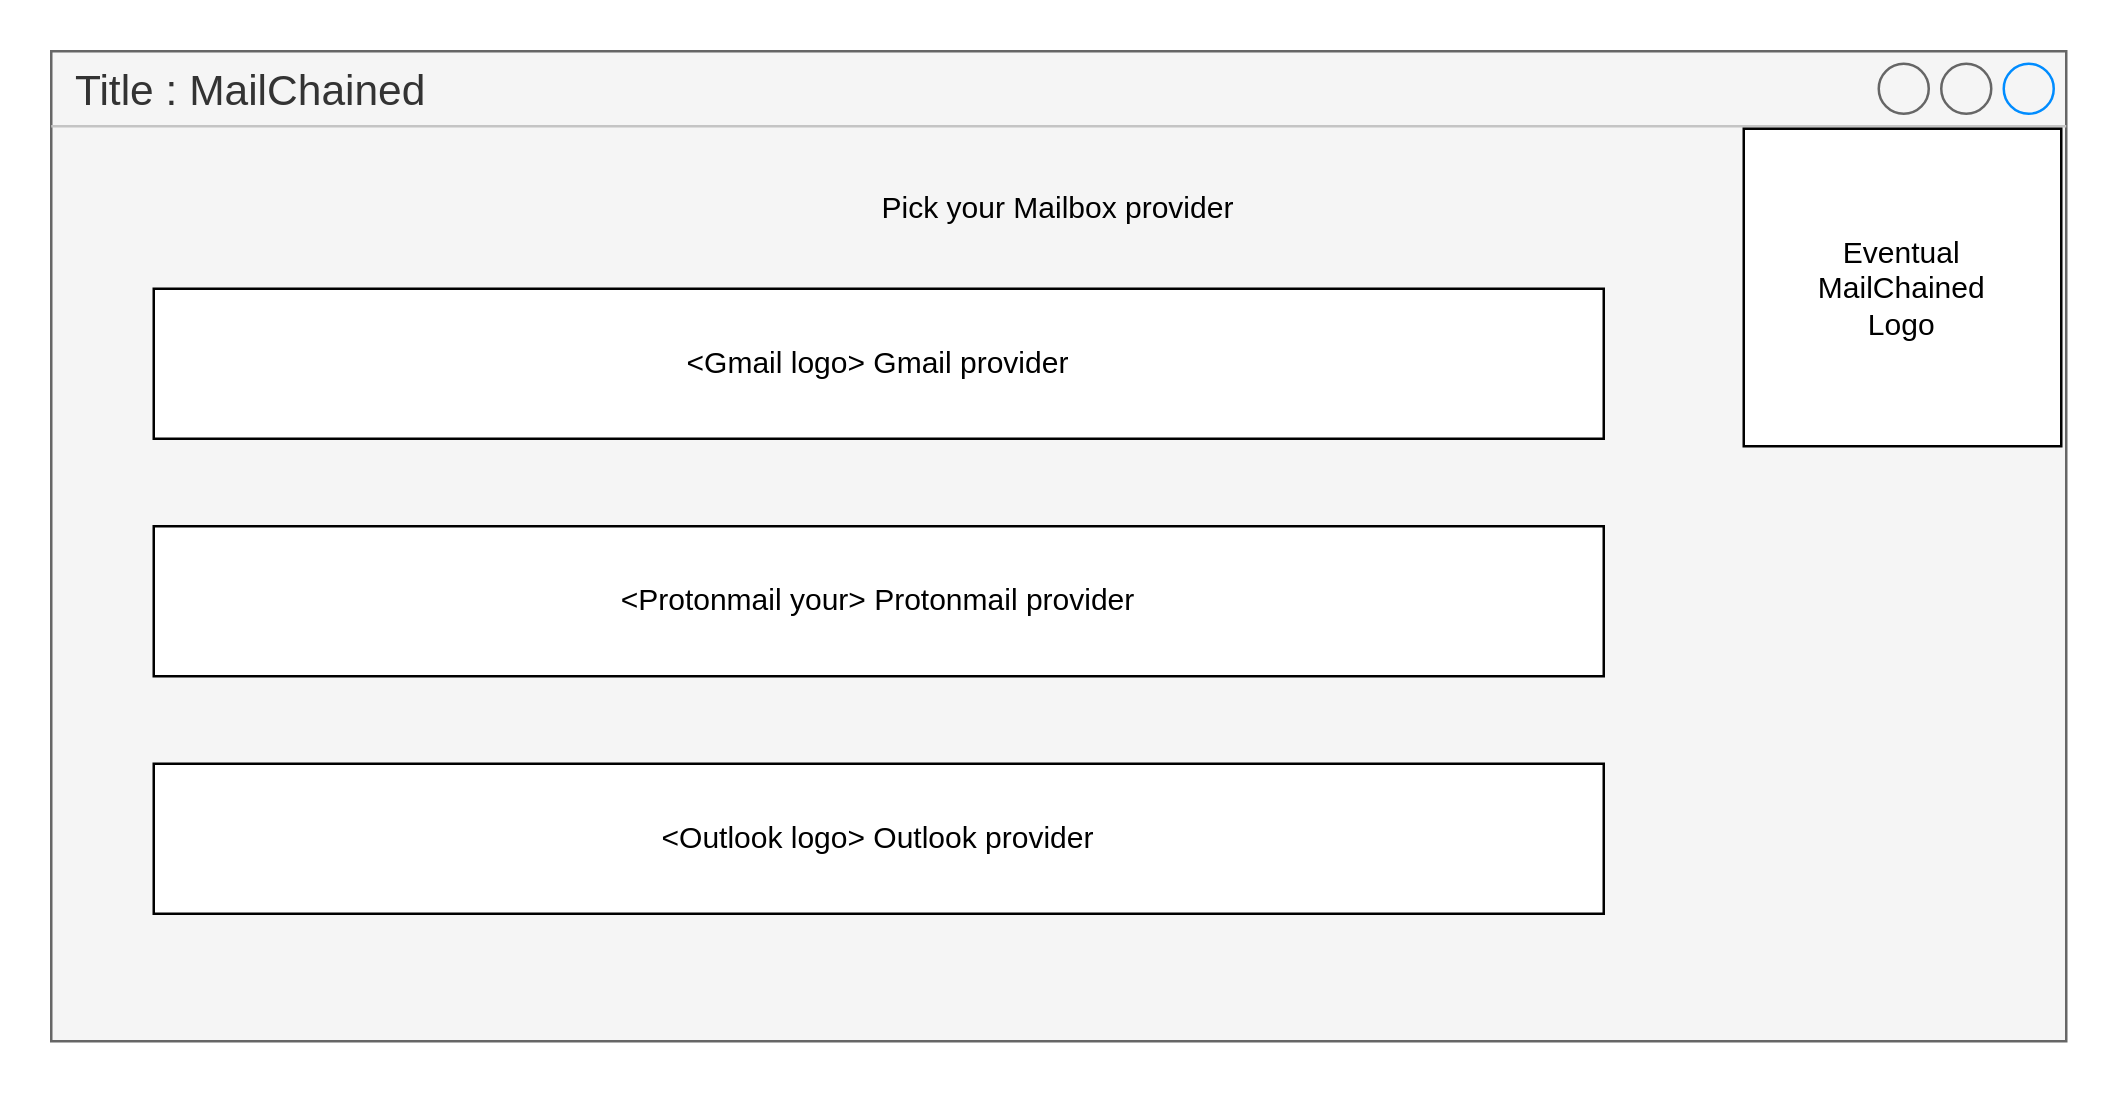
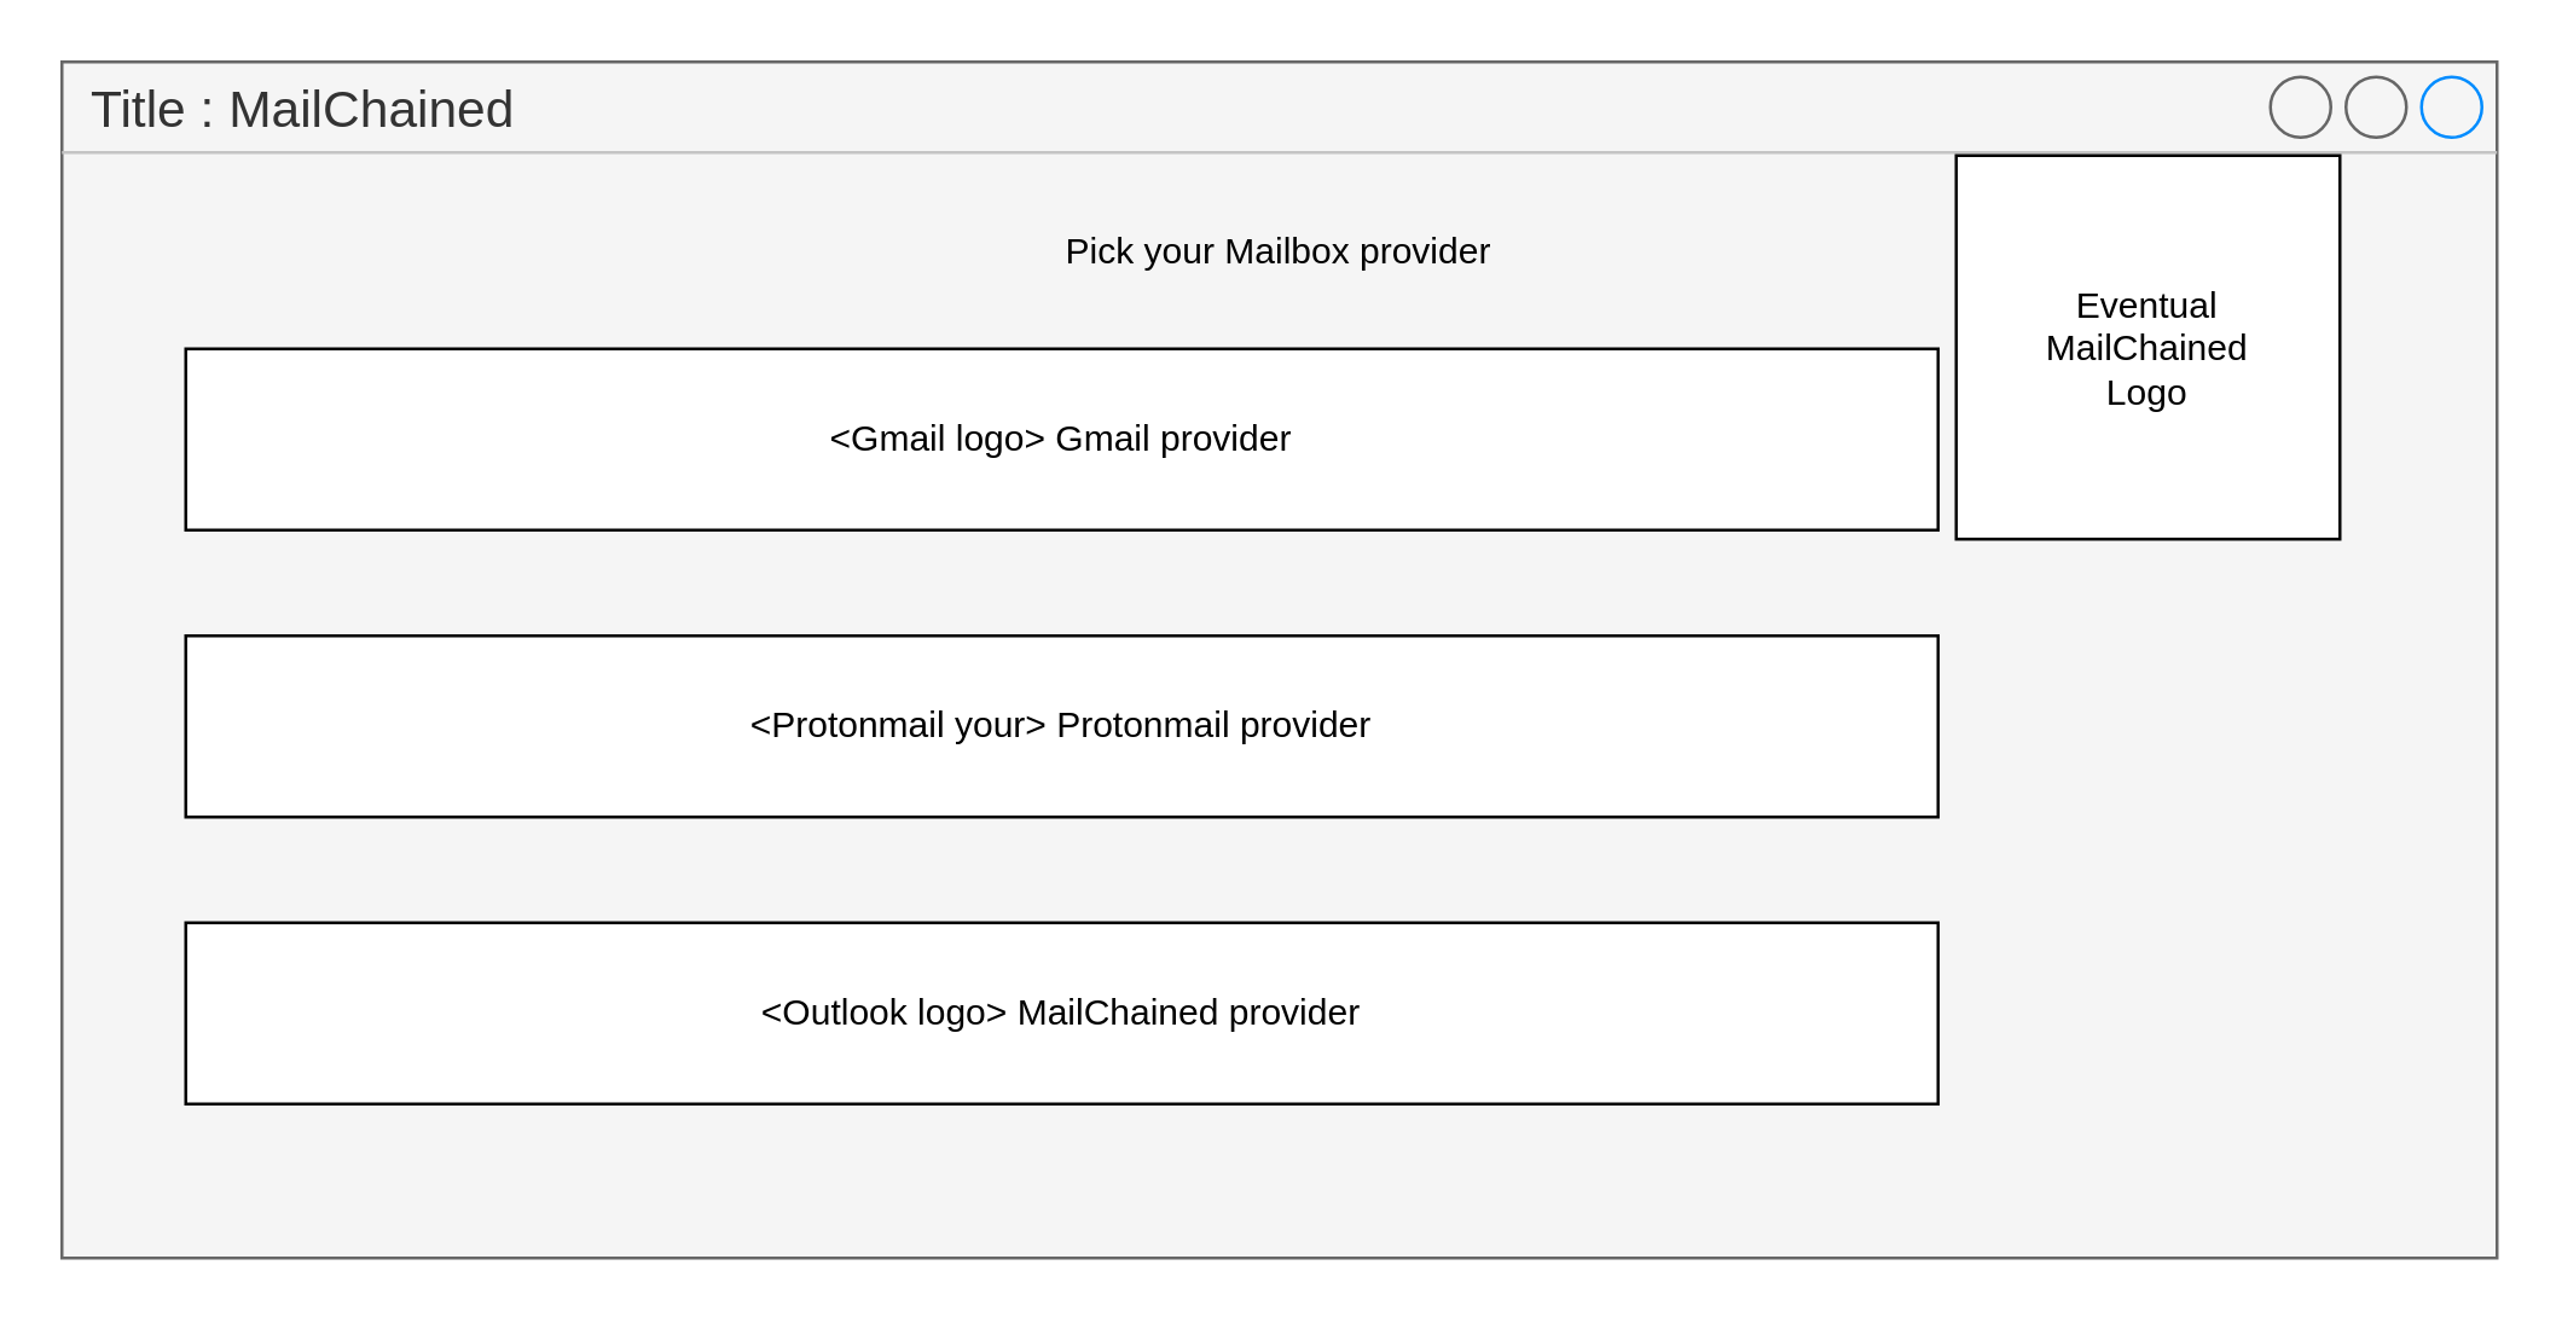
- <mxCell id="6" value="Eventual&lt;br&gt;MailChained&lt;br&gt;Logo" style="whiteSpace=wrap;html=1;aspect=fixed;" parent="1" vertex="1"><mxGeometry x="697" y="51" width="127" height="127" as="geometry" /></mxCell>
+ <mxCell id="6" value="Eventual&lt;br&gt;MailChained&lt;br&gt;Logo" style="whiteSpace=wrap;html=1;aspect=fixed;" parent="1" vertex="1"><mxGeometry x="647" y="51" width="127" height="127" as="geometry" /></mxCell>
- <mxCell id="7" value="&amp;lt;Outlook logo&amp;gt; Outlook provider" style="rounded=0;whiteSpace=wrap;html=1;" vertex="1" parent="1"><mxGeometry x="61" y="305" width="580" height="60" as="geometry" /></mxCell>
+ <mxCell id="7" value="&amp;lt;Outlook logo&amp;gt; MailChained provider" style="rounded=0;whiteSpace=wrap;html=1;" vertex="1" parent="1"><mxGeometry x="61" y="305" width="580" height="60" as="geometry" /></mxCell>
